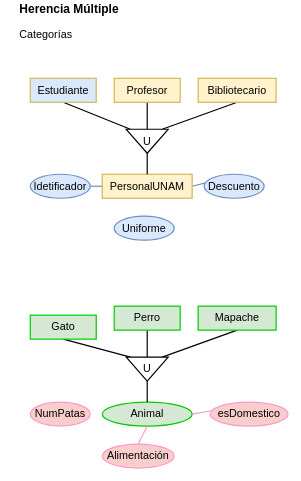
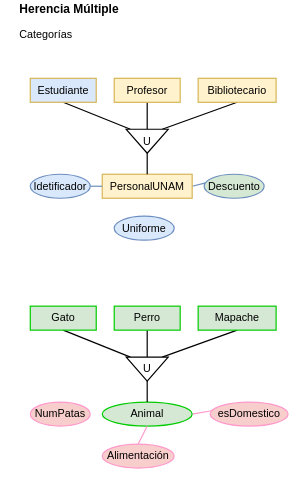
- <mxCell id="13" value="&lt;font style=&quot;font-size: 18px&quot;&gt;Descuento&lt;/font&gt;" style="ellipse;whiteSpace=wrap;html=1;align=center;strokeWidth=2;fillColor=#dae8fc;strokeColor=#6c8ebf;" vertex="1" parent="1"><mxGeometry x="340" y="290" width="100" height="40" as="geometry" /></mxCell>
+ <mxCell id="13" value="&lt;font style=&quot;font-size: 18px&quot;&gt;Descuento&lt;/font&gt;" style="ellipse;whiteSpace=wrap;html=1;align=center;strokeWidth=2;fillColor=#d5e8d4;strokeColor=#6c8ebf;" vertex="1" parent="1"><mxGeometry x="340" y="290" width="100" height="40" as="geometry" /></mxCell>
- <mxCell id="25" value="&lt;span style=&quot;font-size: 18px&quot;&gt;Gato&lt;/span&gt;" style="whiteSpace=wrap;html=1;align=center;strokeWidth=2;fillColor=#d5e8d4;strokeColor=#00CC00;" vertex="1" parent="1"><mxGeometry x="50" y="525" width="110" height="40" as="geometry" /></mxCell>
+ <mxCell id="25" value="&lt;span style=&quot;font-size: 18px&quot;&gt;Gato&lt;/span&gt;" style="whiteSpace=wrap;html=1;align=center;strokeWidth=2;fillColor=#d5e8d4;strokeColor=#00CC00;" vertex="1" parent="1"><mxGeometry x="50" y="510" width="110" height="40" as="geometry" /></mxCell>
